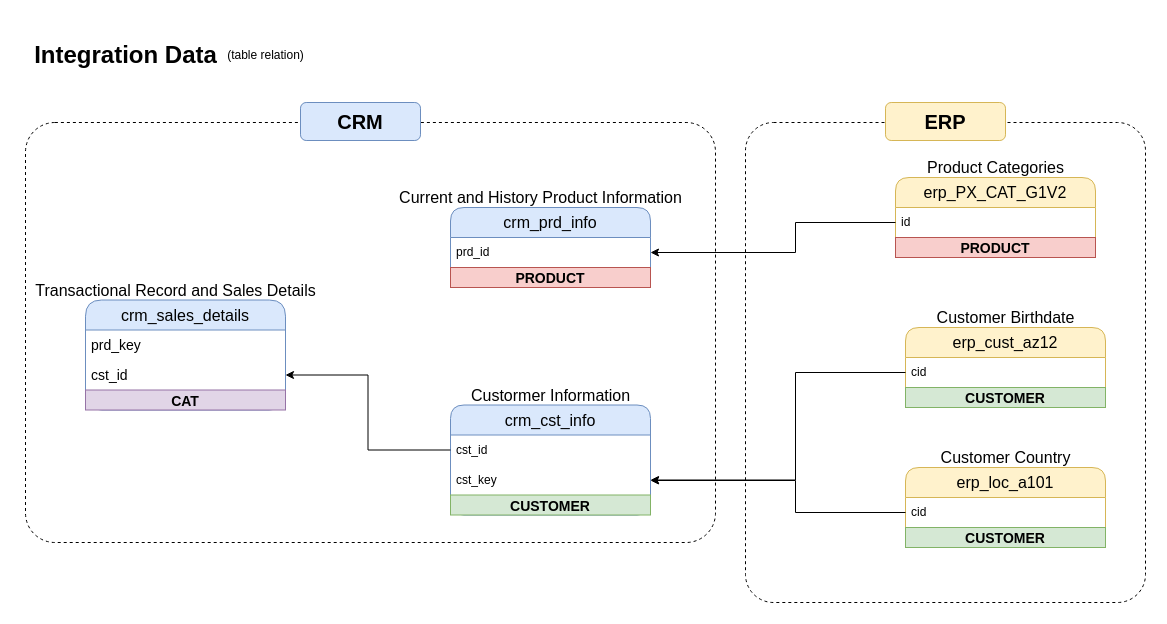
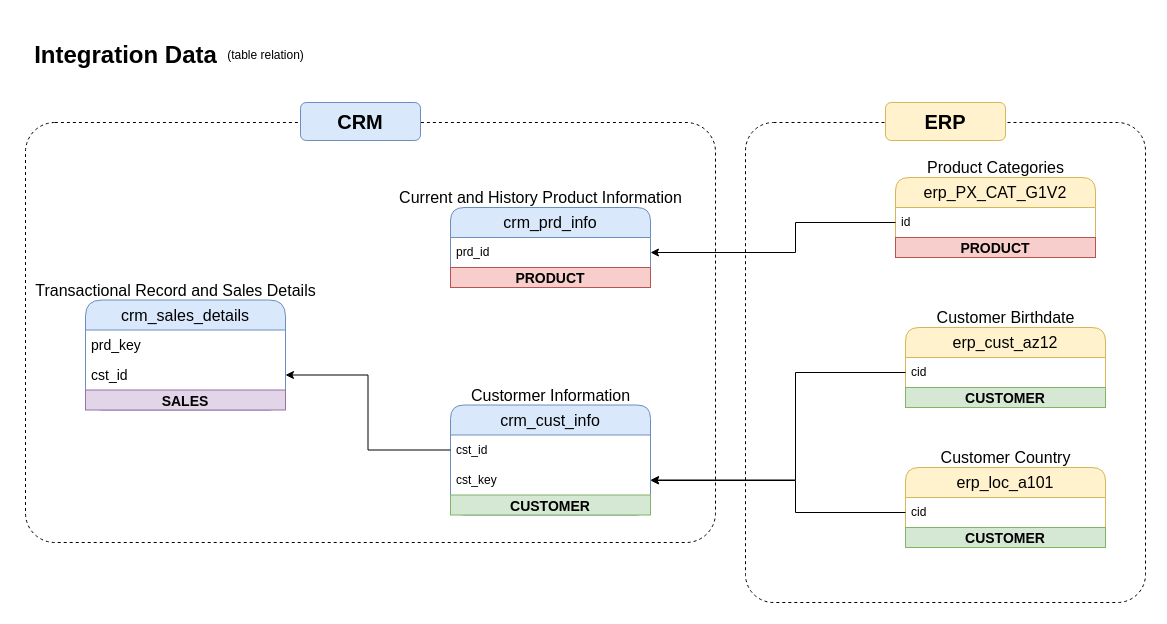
- <mxCell id="18" value="&lt;b&gt;&lt;font style=&quot;font-size: 14px;&quot;&gt;CAT&lt;/font&gt;&lt;/b&gt;" style="text;html=1;strokeColor=#9673a6;fillColor=#e1d5e7;align=center;verticalAlign=middle;whiteSpace=wrap;overflow=hidden;" vertex="1" parent="15"><mxGeometry y="90" width="200" height="20" as="geometry" /></mxCell>
+ <mxCell id="18" value="&lt;b&gt;&lt;font style=&quot;font-size: 14px;&quot;&gt;SALES&lt;/font&gt;&lt;/b&gt;" style="text;html=1;strokeColor=#9673a6;fillColor=#e1d5e7;align=center;verticalAlign=middle;whiteSpace=wrap;overflow=hidden;" vertex="1" parent="15"><mxGeometry y="90" width="200" height="20" as="geometry" /></mxCell>
- <mxCell id="6" value="&lt;font style=&quot;font-size: 16px;&quot;&gt;crm_cst_info&lt;/font&gt;" style="swimlane;fontStyle=0;childLayout=stackLayout;horizontal=1;startSize=30;horizontalStack=0;resizeParent=1;resizeParentMax=0;resizeLast=0;collapsible=1;marginBottom=0;whiteSpace=wrap;html=1;rounded=1;fillColor=#dae8fc;strokeColor=#6c8ebf;" parent="1" vertex="1"><mxGeometry x="450" y="404.5" width="200" height="110" as="geometry" /></mxCell>
+ <mxCell id="6" value="&lt;font style=&quot;font-size: 16px;&quot;&gt;crm_cust_info&lt;/font&gt;" style="swimlane;fontStyle=0;childLayout=stackLayout;horizontal=1;startSize=30;horizontalStack=0;resizeParent=1;resizeParentMax=0;resizeLast=0;collapsible=1;marginBottom=0;whiteSpace=wrap;html=1;rounded=1;fillColor=#dae8fc;strokeColor=#6c8ebf;" parent="1" vertex="1"><mxGeometry x="450" y="404.5" width="200" height="110" as="geometry" /></mxCell>
